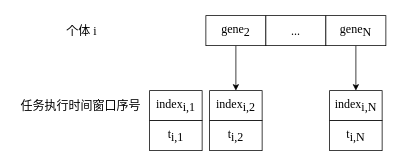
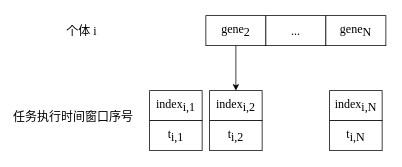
- <mxCell id="5" value="" style="edgeStyle=orthogonalEdgeStyle;rounded=0;orthogonalLoop=1;jettySize=auto;html=1;fontSize=16;fontFamily=Times New Roman;" edge="1" parent="1" source="6" target="10"><mxGeometry relative="1" as="geometry" /></mxCell>
- <mxCell id="14" value="任务执行时间窗口序号" style="whiteSpace=wrap;html=1;strokeColor=none;fontSize=16;" vertex="1" parent="1"><mxGeometry x="20" y="120" width="175" height="40" as="geometry" /></mxCell>
+ <mxCell id="14" value="任务执行时间窗口序号" style="whiteSpace=wrap;html=1;strokeColor=none;fontSize=16;" vertex="1" parent="1"><mxGeometry x="10" y="135" width="175" height="40" as="geometry" /></mxCell>
